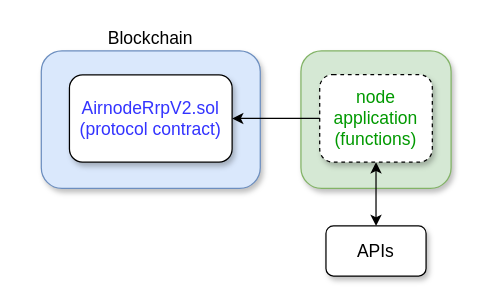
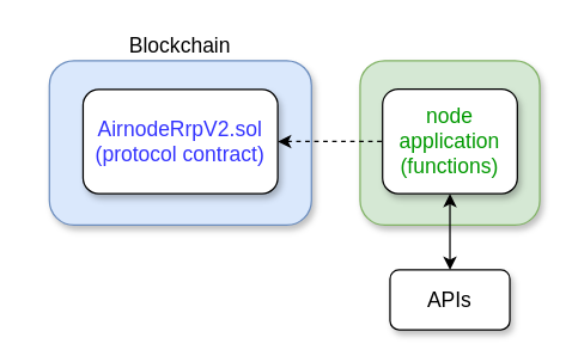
- <mxCell id="8" style="edgeStyle=orthogonalEdgeStyle;rounded=0;orthogonalLoop=1;jettySize=auto;html=1;exitX=1;exitY=0.5;exitDx=0;exitDy=0;entryX=0;entryY=0.5;entryDx=0;entryDy=0;startArrow=classic;startFill=1;strokeColor=#000000;endArrow=none;endFill=0;" parent="1" source="9" target="5" edge="1"><mxGeometry relative="1" as="geometry"><mxPoint x="190.68" y="94" as="sourcePoint" /></mxGeometry></mxCell>
+ <mxCell id="8" style="edgeStyle=orthogonalEdgeStyle;rounded=0;orthogonalLoop=1;jettySize=auto;html=1;exitX=1;exitY=0.5;exitDx=0;exitDy=0;entryX=0;entryY=0.5;entryDx=0;entryDy=0;startArrow=classic;startFill=1;strokeColor=#000000;endArrow=none;endFill=0;dashed=1;" parent="1" source="9" target="5" edge="1"><mxGeometry relative="1" as="geometry"><mxPoint x="190.68" y="94" as="sourcePoint" /></mxGeometry></mxCell>
- <mxCell id="5" value="&lt;font style=&quot;font-size: 14px&quot; color=&quot;#009900&quot;&gt;node&lt;br&gt;application&lt;br&gt;(functions)&lt;/font&gt;" style="rounded=1;whiteSpace=wrap;html=1;shadow=1;dashed=1;" parent="1" vertex="1"><mxGeometry x="255" y="59" width="90" height="70" as="geometry" /></mxCell>
+ <mxCell id="5" value="&lt;font style=&quot;font-size: 14px&quot; color=&quot;#009900&quot;&gt;node&lt;br&gt;application&lt;br&gt;(functions)&lt;/font&gt;" style="rounded=1;whiteSpace=wrap;html=1;shadow=1;" parent="1" vertex="1"><mxGeometry x="255" y="59" width="90" height="70" as="geometry" /></mxCell>
